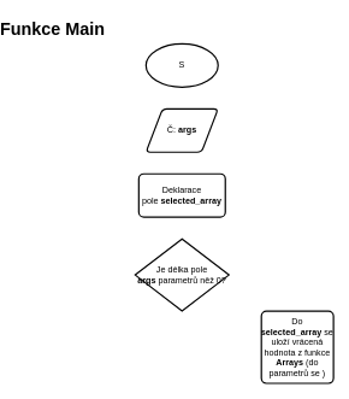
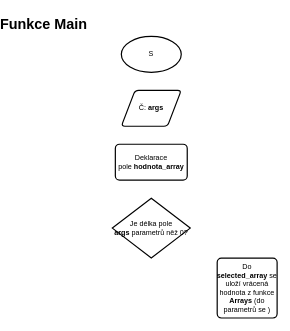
- <mxCell id="5" value="Deklarace pole&amp;nbsp;&lt;b&gt;selected_array&lt;/b&gt;" style="rounded=1;whiteSpace=wrap;html=1;absoluteArcSize=1;arcSize=14;strokeWidth=2;" vertex="1" parent="1"><mxGeometry x="190" y="240" width="120" height="60" as="geometry" /></mxCell>
+ <mxCell id="5" value="Deklarace pole&amp;nbsp;&lt;b&gt;hodnota_array&lt;/b&gt;" style="rounded=1;whiteSpace=wrap;html=1;absoluteArcSize=1;arcSize=14;strokeWidth=2;" vertex="1" parent="1"><mxGeometry x="190" y="240" width="120" height="60" as="geometry" /></mxCell>
